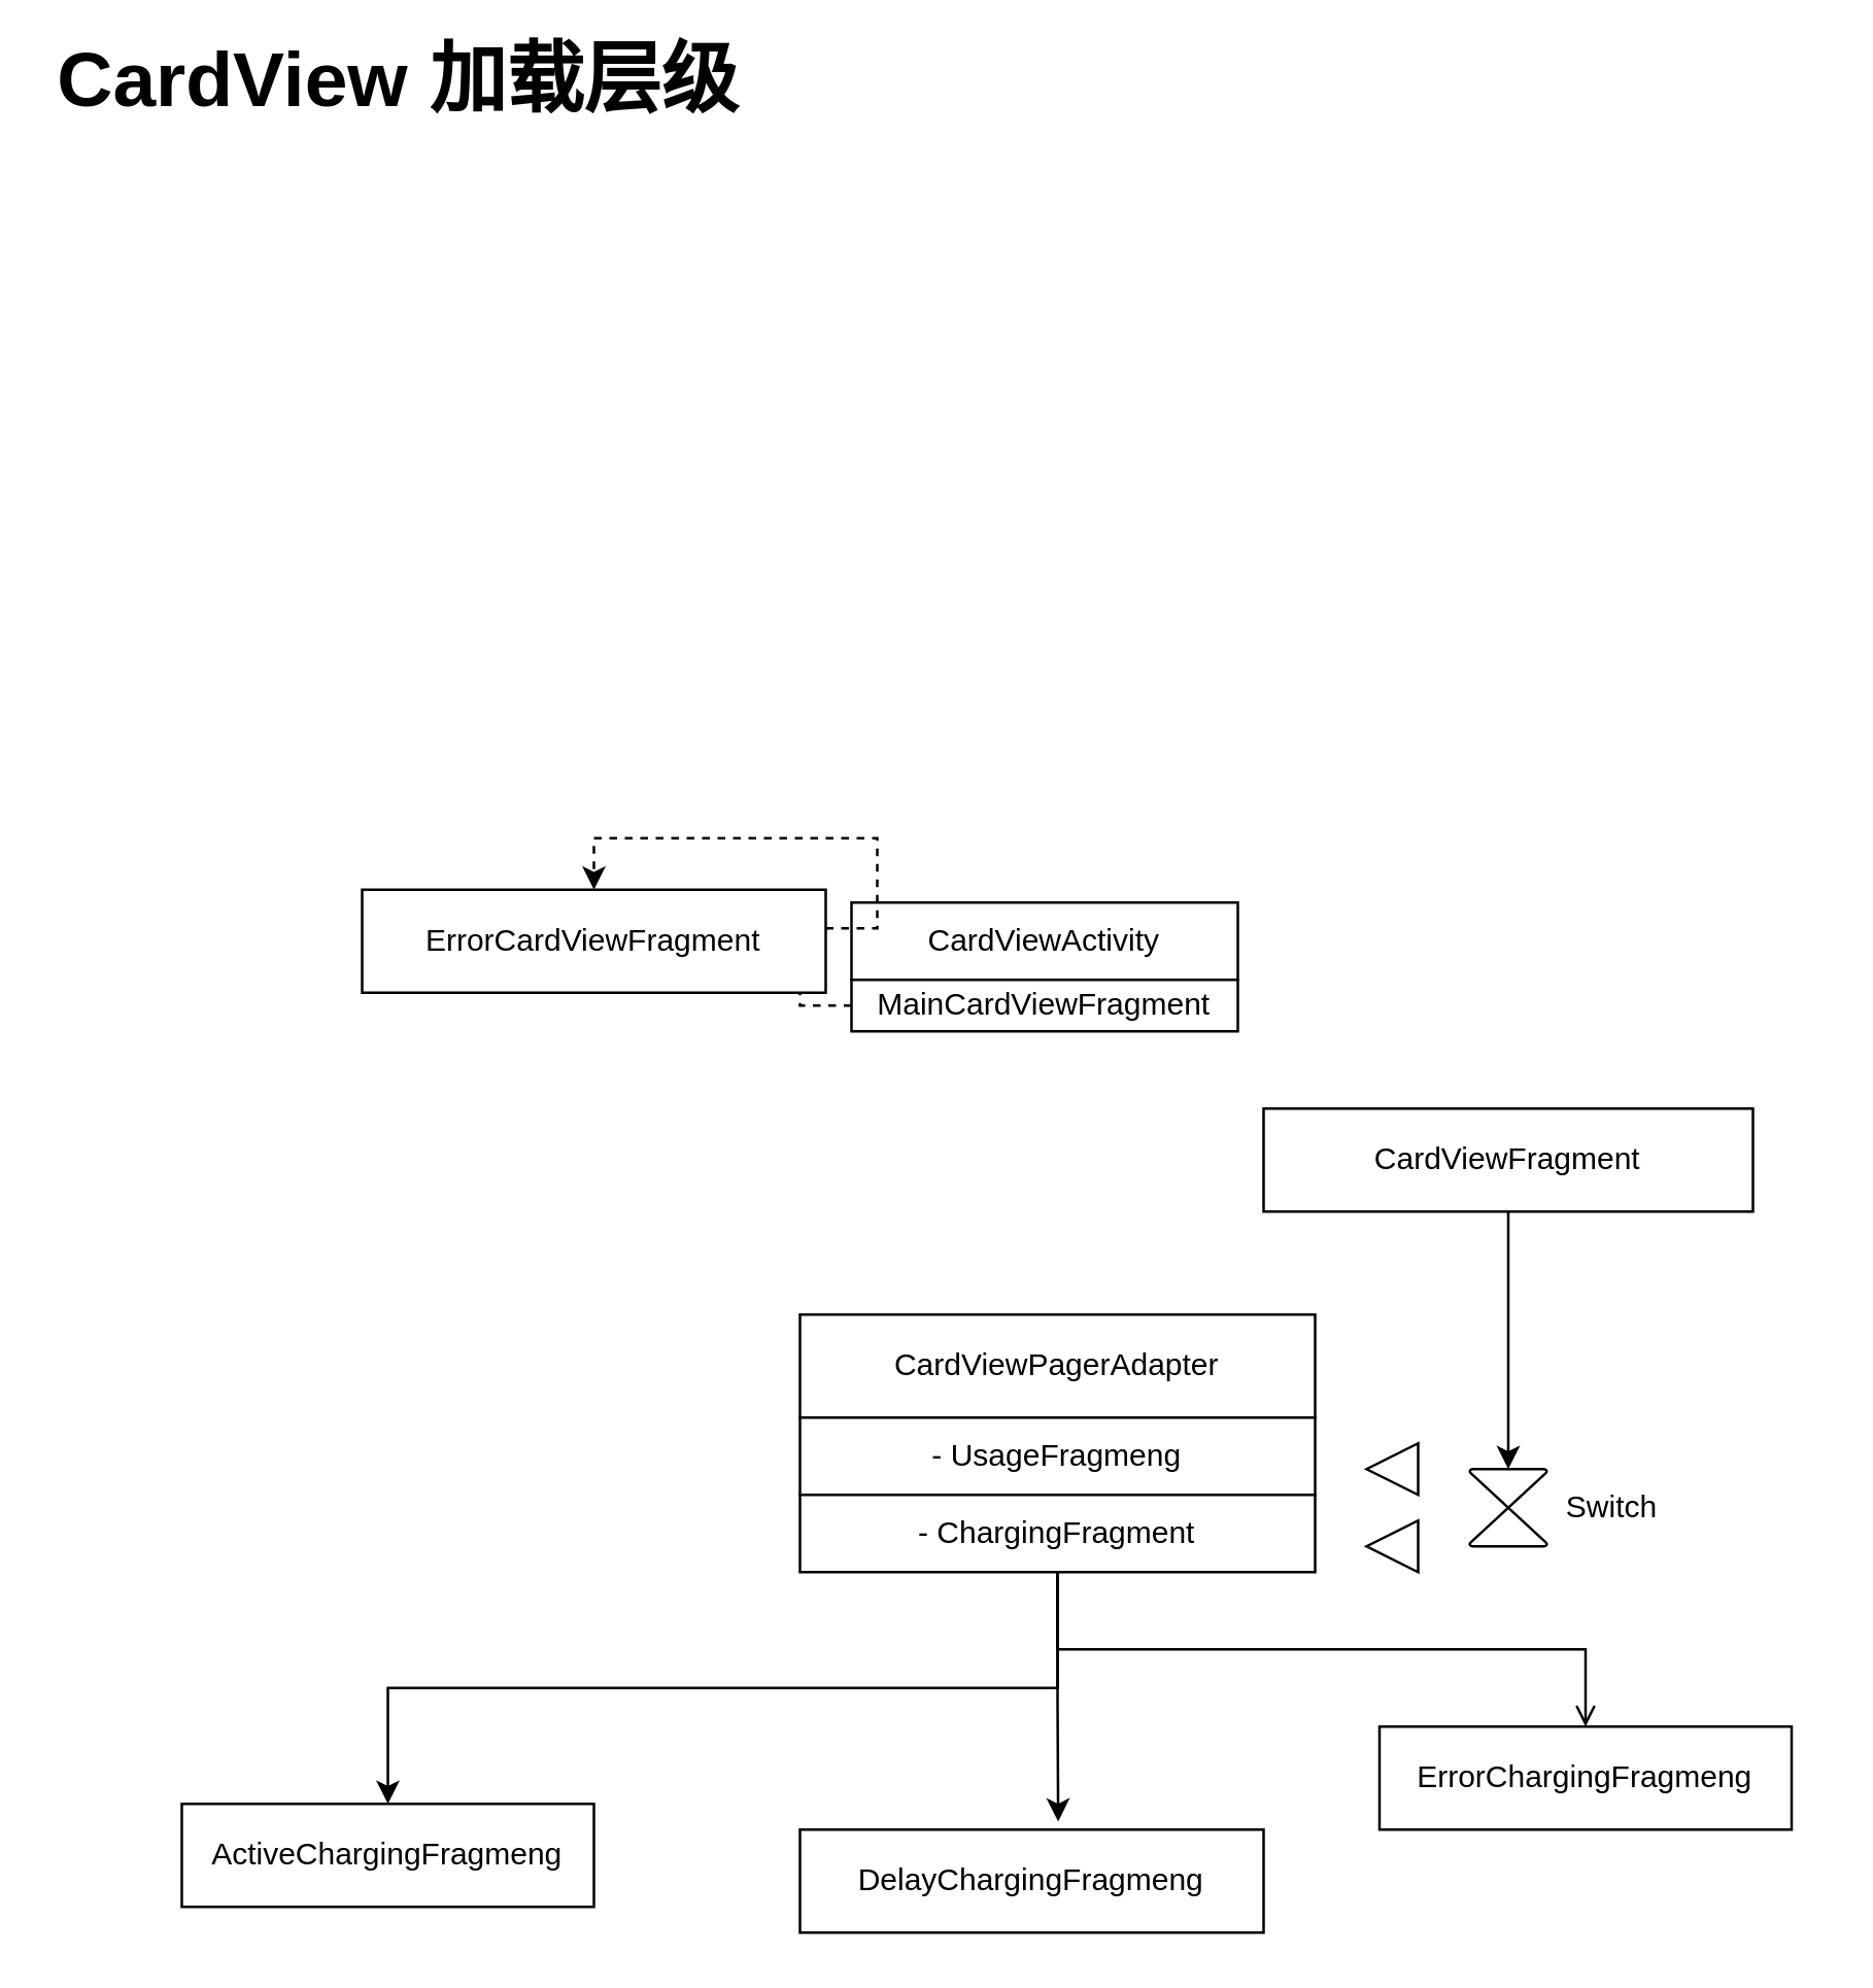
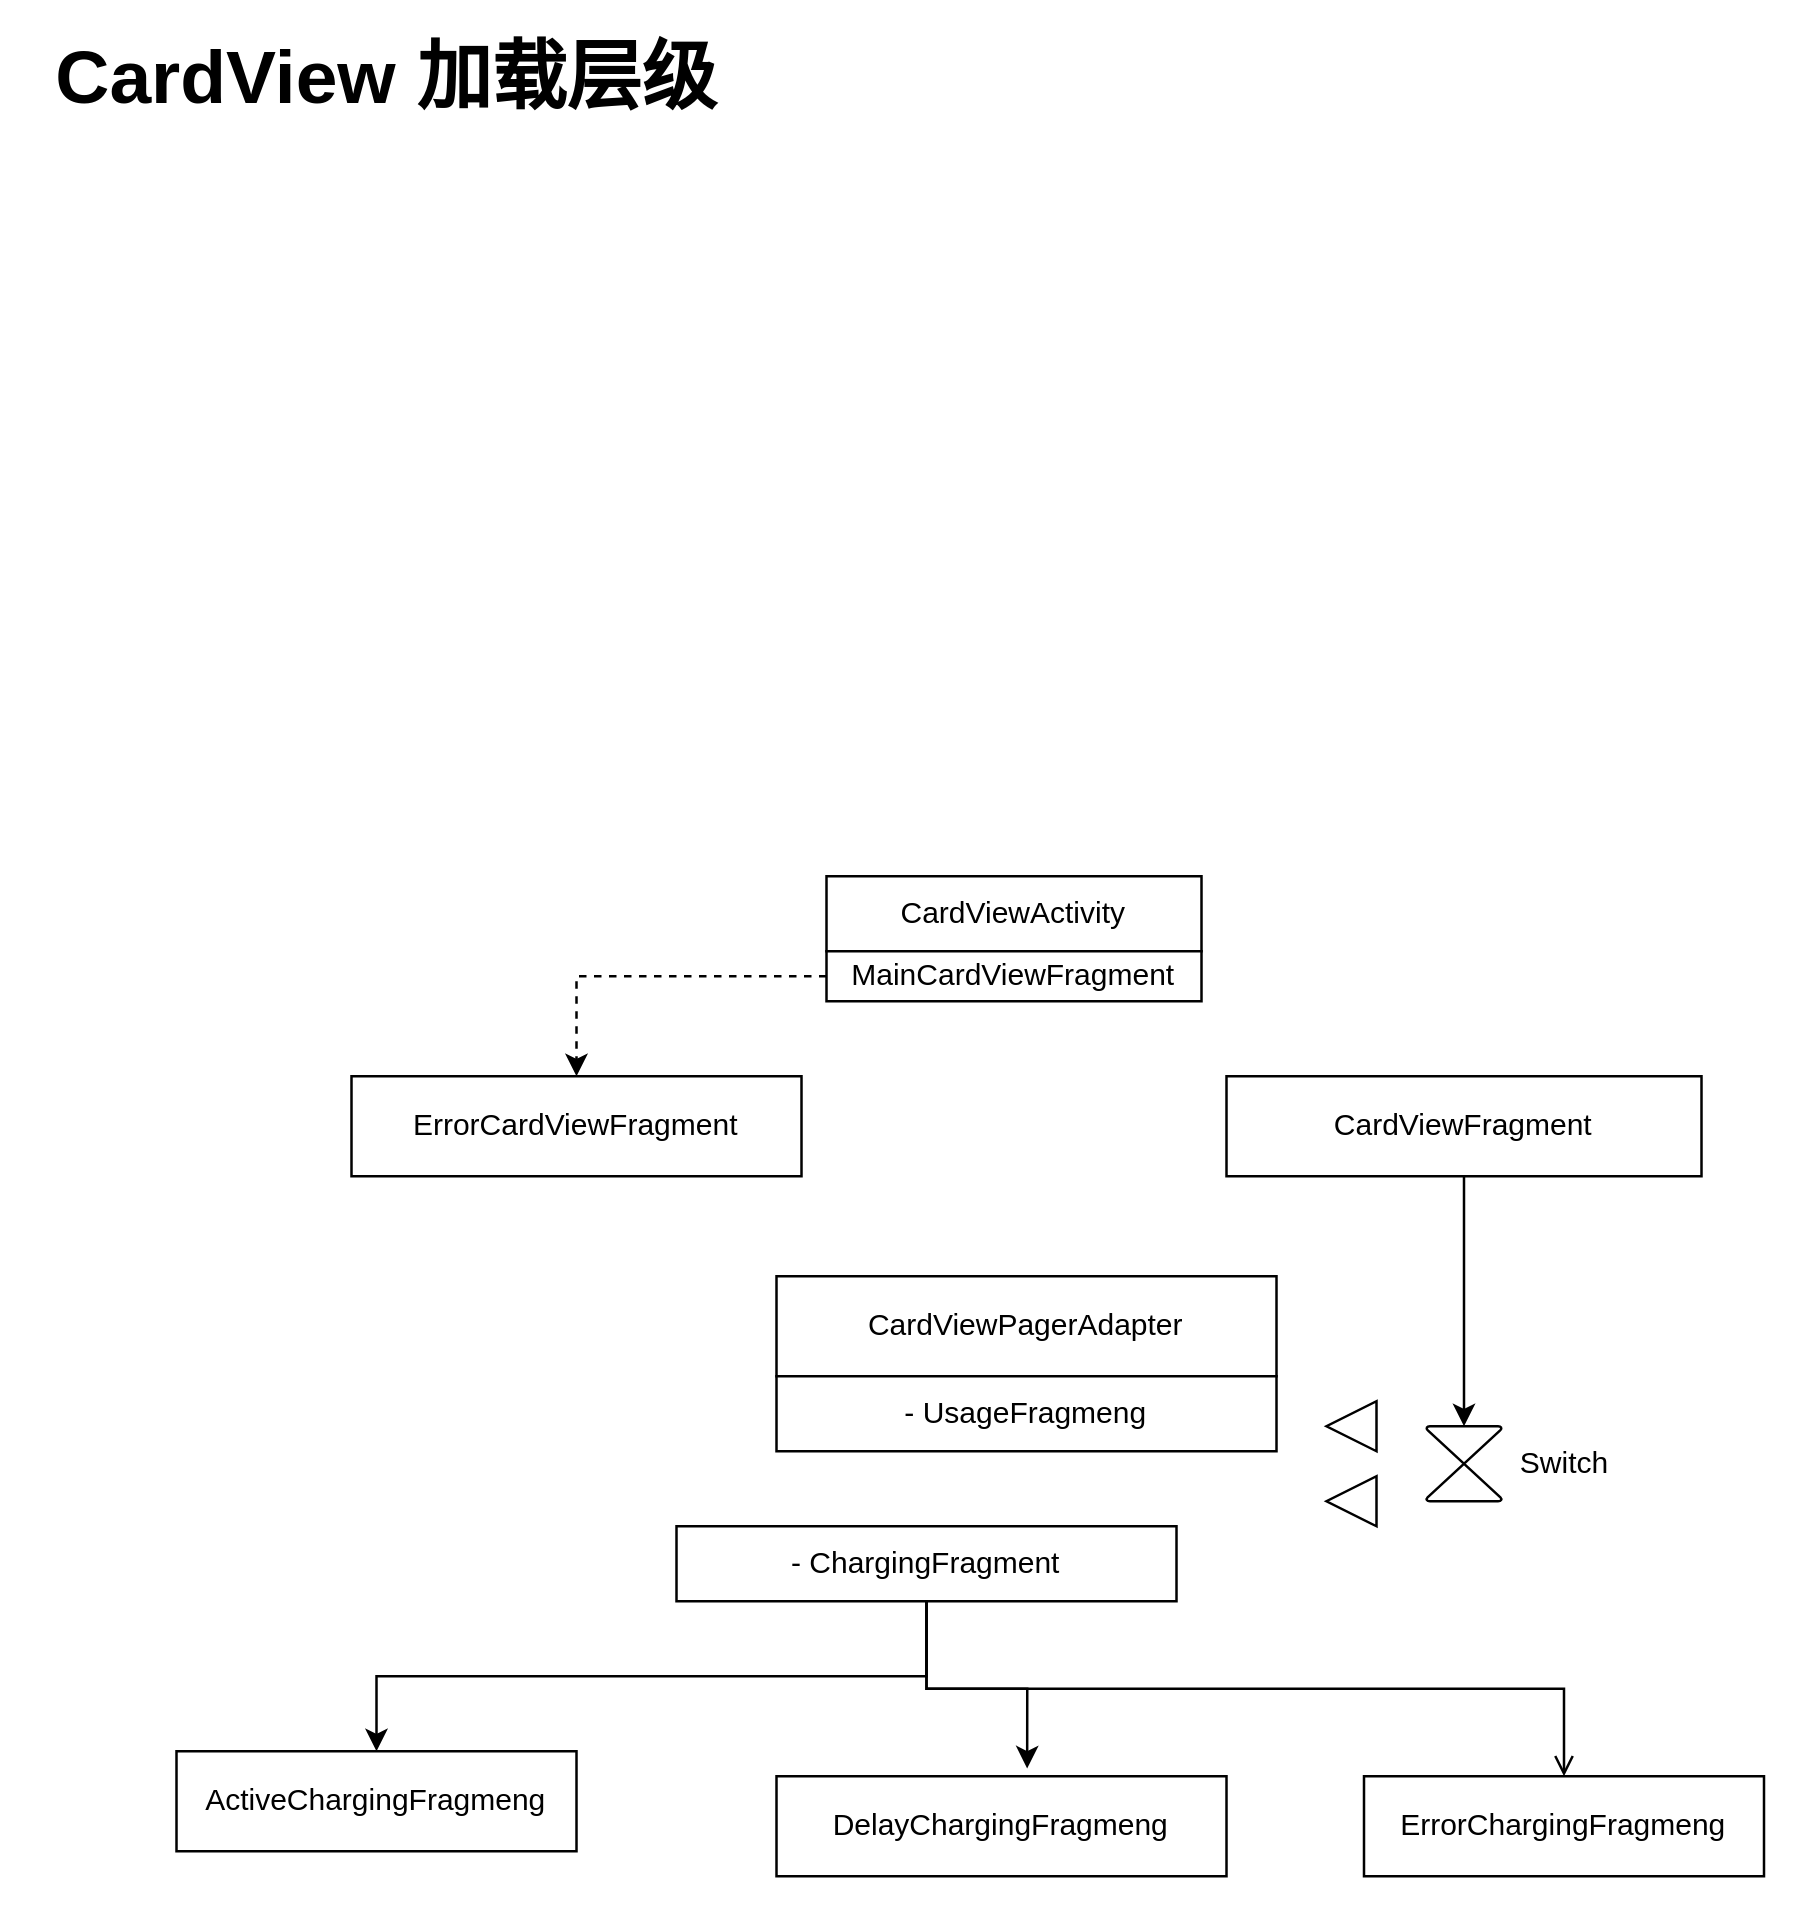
- <mxCell id="5" value="ErrorCardViewFragment" style="rounded=0;whiteSpace=wrap;html=1;" vertex="1" parent="1"><mxGeometry x="140" y="345" width="180" height="40" as="geometry" /></mxCell>
+ <mxCell id="5" value="ErrorCardViewFragment" style="rounded=0;whiteSpace=wrap;html=1;" vertex="1" parent="1"><mxGeometry x="140" y="430" width="180" height="40" as="geometry" /></mxCell>
- <mxCell id="13" value="&lt;span&gt;- ChargingFragment&lt;/span&gt;" style="rounded=0;whiteSpace=wrap;html=1;" vertex="1" parent="1"><mxGeometry x="310" y="580" width="200" height="30" as="geometry" /></mxCell>
+ <mxCell id="13" value="&lt;span&gt;- ChargingFragment&lt;/span&gt;" style="rounded=0;whiteSpace=wrap;html=1;" vertex="1" parent="1"><mxGeometry x="270" y="610" width="200" height="30" as="geometry" /></mxCell>
- <mxCell id="20" value="ErrorChargingFragmeng" style="rounded=0;whiteSpace=wrap;html=1;" vertex="1" parent="1"><mxGeometry x="535" y="670" width="160" height="40" as="geometry" /></mxCell>
+ <mxCell id="20" value="ErrorChargingFragmeng" style="rounded=0;whiteSpace=wrap;html=1;" vertex="1" parent="1"><mxGeometry x="545" y="710" width="160" height="40" as="geometry" /></mxCell>
